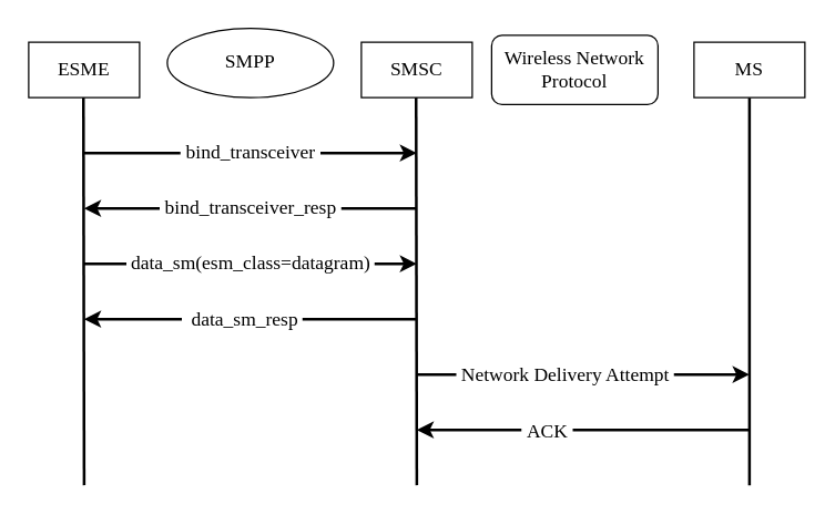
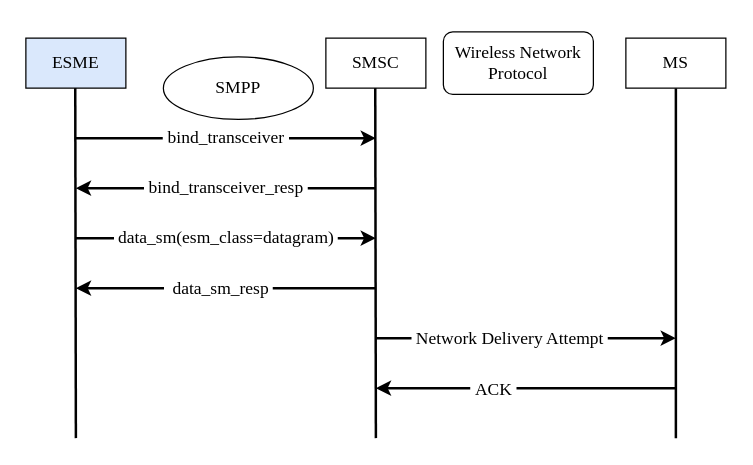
- <mxCell id="8" value="SMPP" style="ellipse;whiteSpace=wrap;html=1;fontFamily=Times New Roman;fontSize=14;" vertex="1" parent="1"><mxGeometry x="120" y="20" width="120" height="50" as="geometry" /></mxCell>
+ <mxCell id="8" value="SMPP" style="ellipse;whiteSpace=wrap;html=1;fontFamily=Times New Roman;fontSize=14;" vertex="1" parent="1"><mxGeometry x="130" y="45" width="120" height="50" as="geometry" /></mxCell>
- <mxCell id="3" value="ESME" style="rounded=0;whiteSpace=wrap;html=1;fontFamily=Times New Roman;fontSize=14;" vertex="1" parent="1"><mxGeometry x="20" y="30" width="80" height="40" as="geometry" /></mxCell>
+ <mxCell id="3" value="ESME" style="rounded=0;whiteSpace=wrap;html=1;fontFamily=Times New Roman;fontSize=14;fillColor=#dae8fc;" vertex="1" parent="1"><mxGeometry x="20" y="30" width="80" height="40" as="geometry" /></mxCell>
